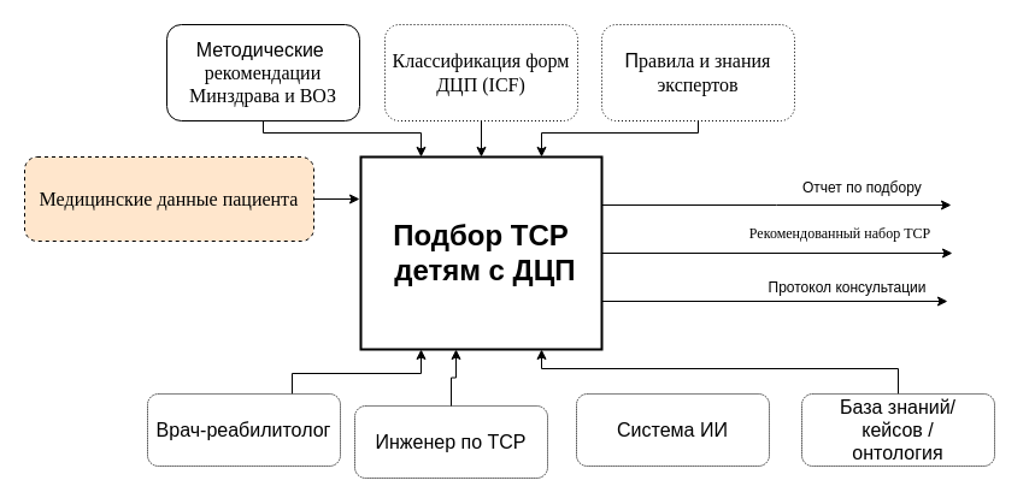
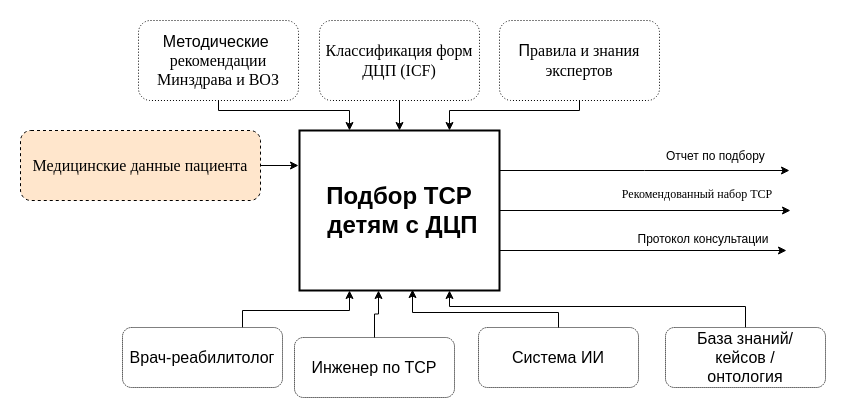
- <mxCell id="9" value="Методические&amp;nbsp;&lt;div&gt;&lt;span style=&quot;font-family: Times; text-align: start; background-color: transparent; color: light-dark(rgb(0, 0, 0), rgb(255, 255, 255));&quot;&gt;рекомендации Минздрава и ВОЗ&lt;/span&gt;&lt;/div&gt;" style="rounded=1;whiteSpace=wrap;html=1;fontSize=16;dashed=0;dashPattern=1 2;" parent="1" vertex="1"><mxGeometry x="138" y="20" width="160" height="80" as="geometry" /></mxCell>
+ <mxCell id="9" value="Методические&amp;nbsp;&lt;div&gt;&lt;span style=&quot;font-family: Times; text-align: start; background-color: transparent; color: light-dark(rgb(0, 0, 0), rgb(255, 255, 255));&quot;&gt;рекомендации Минздрава и ВОЗ&lt;/span&gt;&lt;/div&gt;" style="rounded=1;whiteSpace=wrap;html=1;fontSize=16;dashed=1;dashPattern=1 2;" parent="1" vertex="1"><mxGeometry x="138" y="20" width="160" height="80" as="geometry" /></mxCell>
+ <mxCell id="21" style="edgeStyle=orthogonalEdgeStyle;rounded=0;orthogonalLoop=1;jettySize=auto;html=1;exitX=0.5;exitY=0;exitDx=0;exitDy=0;entryX=0.565;entryY=0.994;entryDx=0;entryDy=0;entryPerimeter=0;" edge="1" parent="1" source="17" target="7"><mxGeometry relative="1" as="geometry"><Array as="points"><mxPoint x="558" y="312" /><mxPoint x="412" y="312" /></Array></mxGeometry></mxCell>
